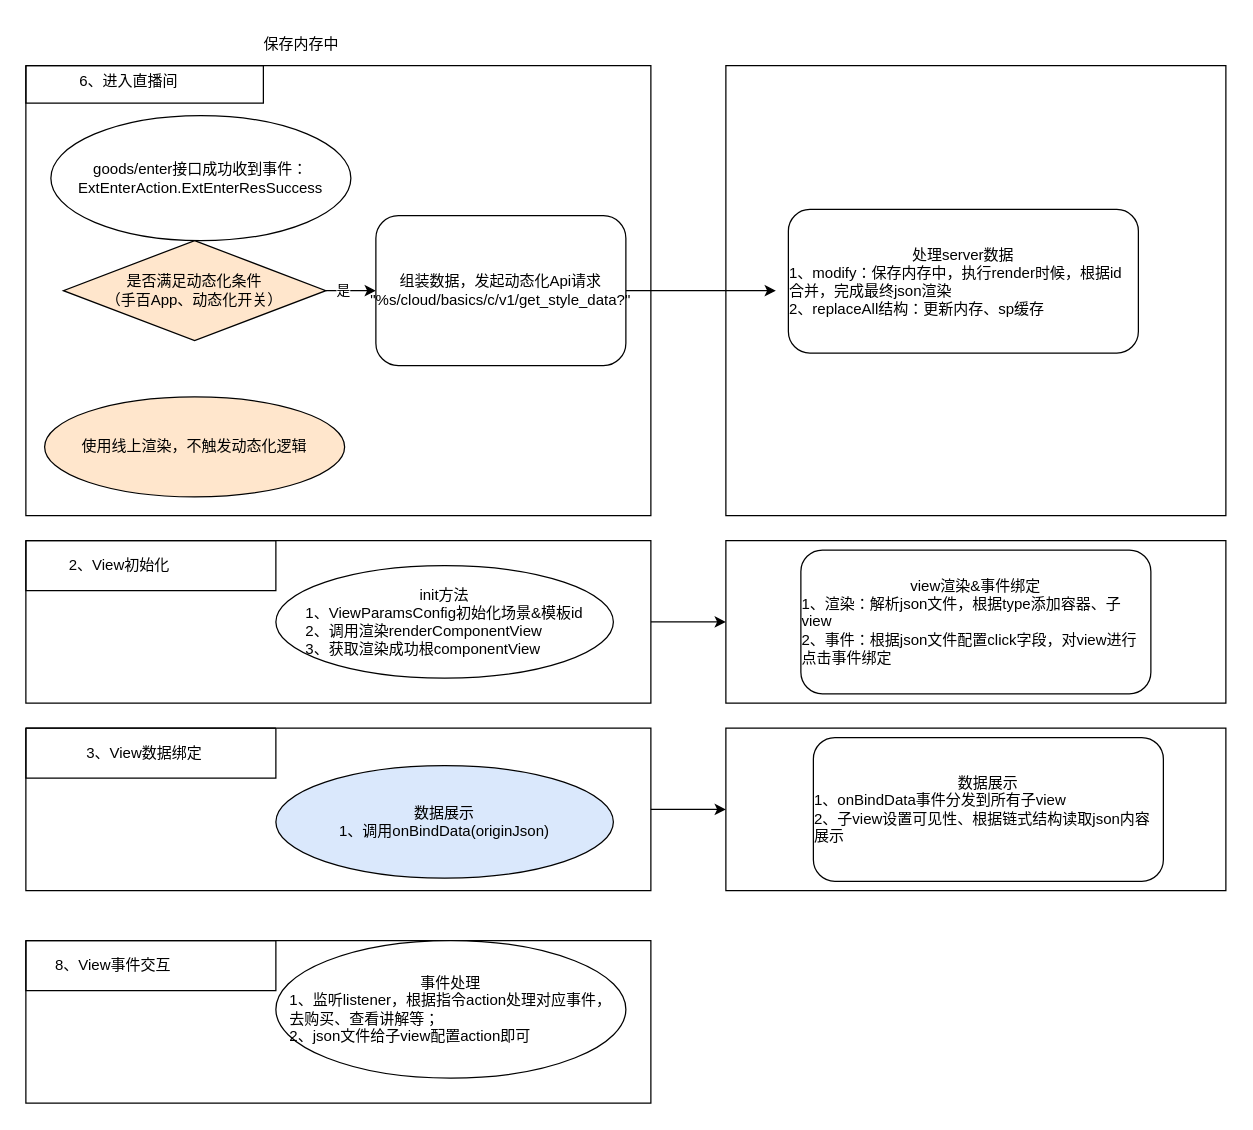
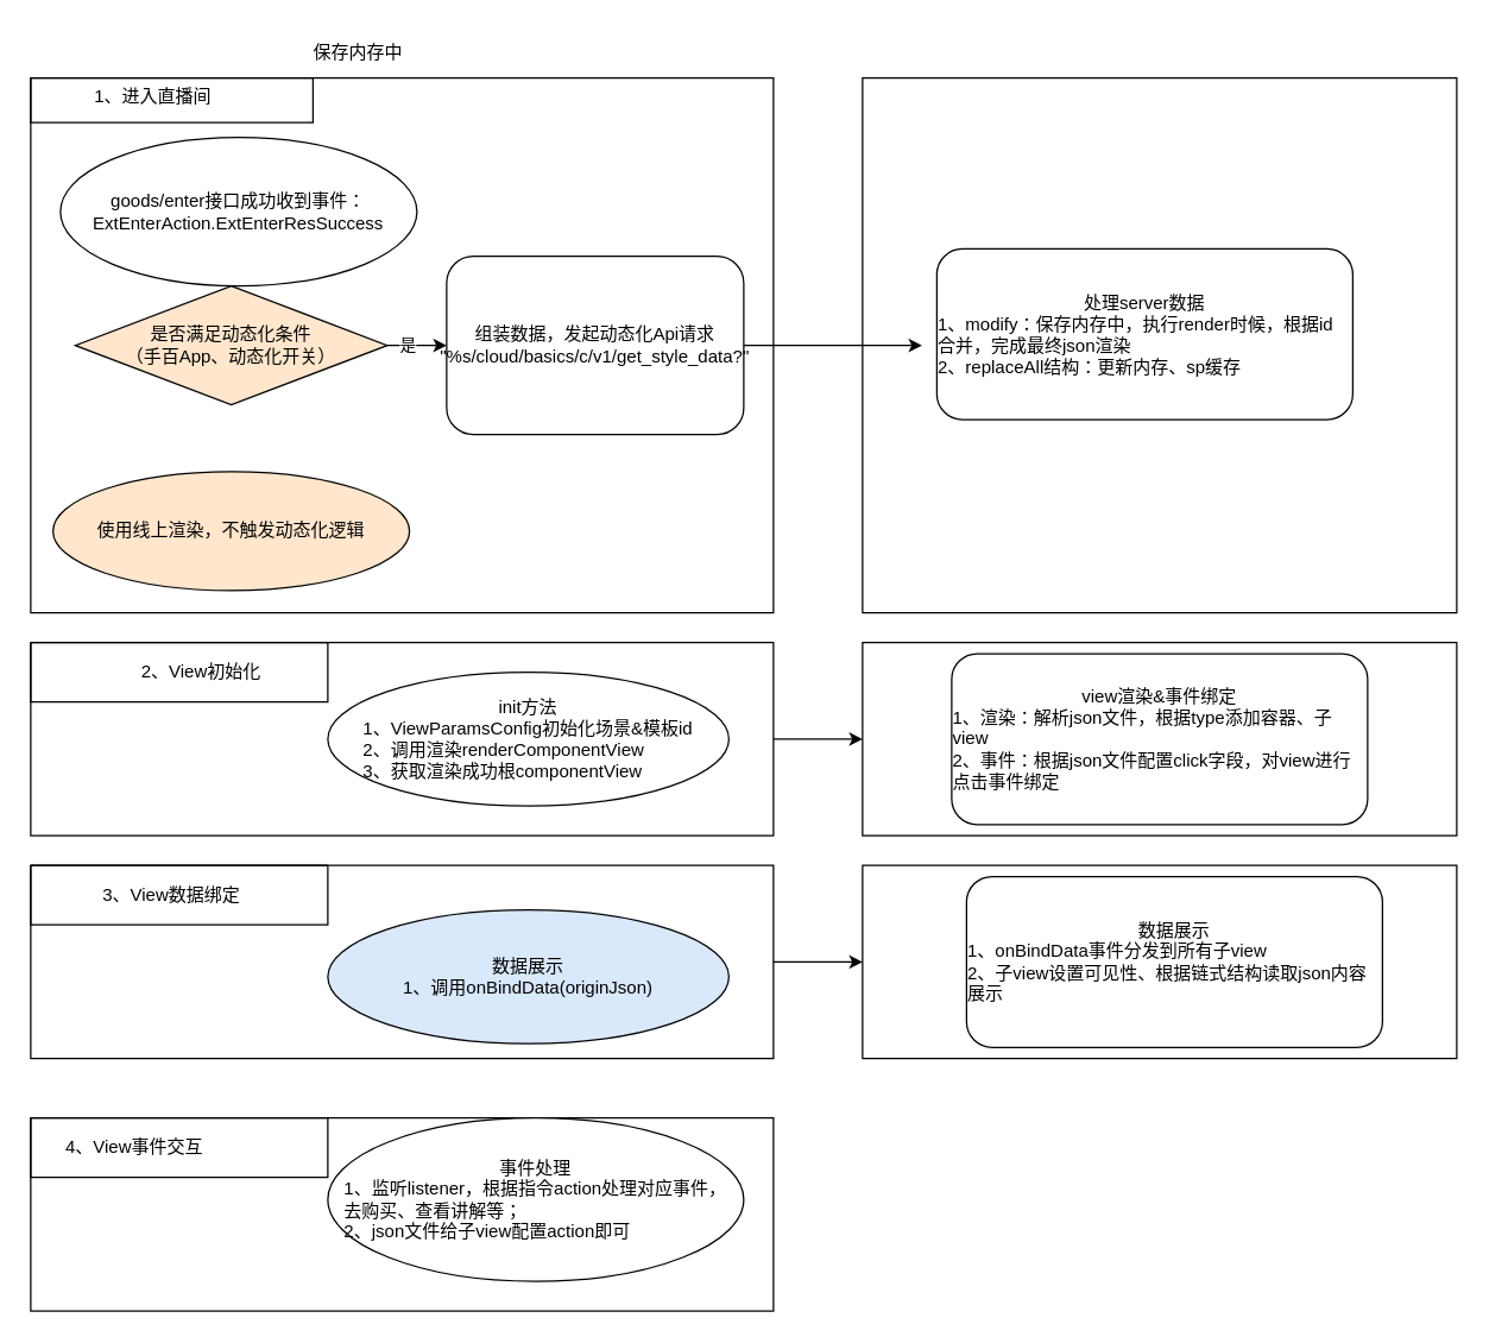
- <mxCell id="14" value="6、进入直播间" style="text;html=1;strokeColor=none;fillColor=none;align=center;verticalAlign=middle;whiteSpace=wrap;rounded=0;" vertex="1" parent="13"><mxGeometry x="15" width="135" height="25" as="geometry" /></mxCell>
+ <mxCell id="14" value="1、进入直播间" style="text;html=1;strokeColor=none;fillColor=none;align=center;verticalAlign=middle;whiteSpace=wrap;rounded=0;" vertex="1" parent="13"><mxGeometry x="15" width="135" height="25" as="geometry" /></mxCell>
- <mxCell id="18" value="2、View初始化" style="text;html=1;strokeColor=none;fillColor=none;align=center;verticalAlign=middle;whiteSpace=wrap;rounded=0;" vertex="1" parent="17"><mxGeometry x="20" y="5" width="110" height="30" as="geometry" /></mxCell>
+ <mxCell id="18" value="2、View初始化" style="text;html=1;strokeColor=none;fillColor=none;align=center;verticalAlign=middle;whiteSpace=wrap;rounded=0;" vertex="1" parent="17"><mxGeometry x="60" y="5" width="110" height="30" as="geometry" /></mxCell>
- <mxCell id="21" value="8、View事件交互" style="text;html=1;strokeColor=none;fillColor=none;align=center;verticalAlign=middle;whiteSpace=wrap;rounded=0;" vertex="1" parent="20"><mxGeometry x="15" y="5" width="110" height="30" as="geometry" /></mxCell>
+ <mxCell id="21" value="4、View事件交互" style="text;html=1;strokeColor=none;fillColor=none;align=center;verticalAlign=middle;whiteSpace=wrap;rounded=0;" vertex="1" parent="20"><mxGeometry x="15" y="5" width="110" height="30" as="geometry" /></mxCell>
